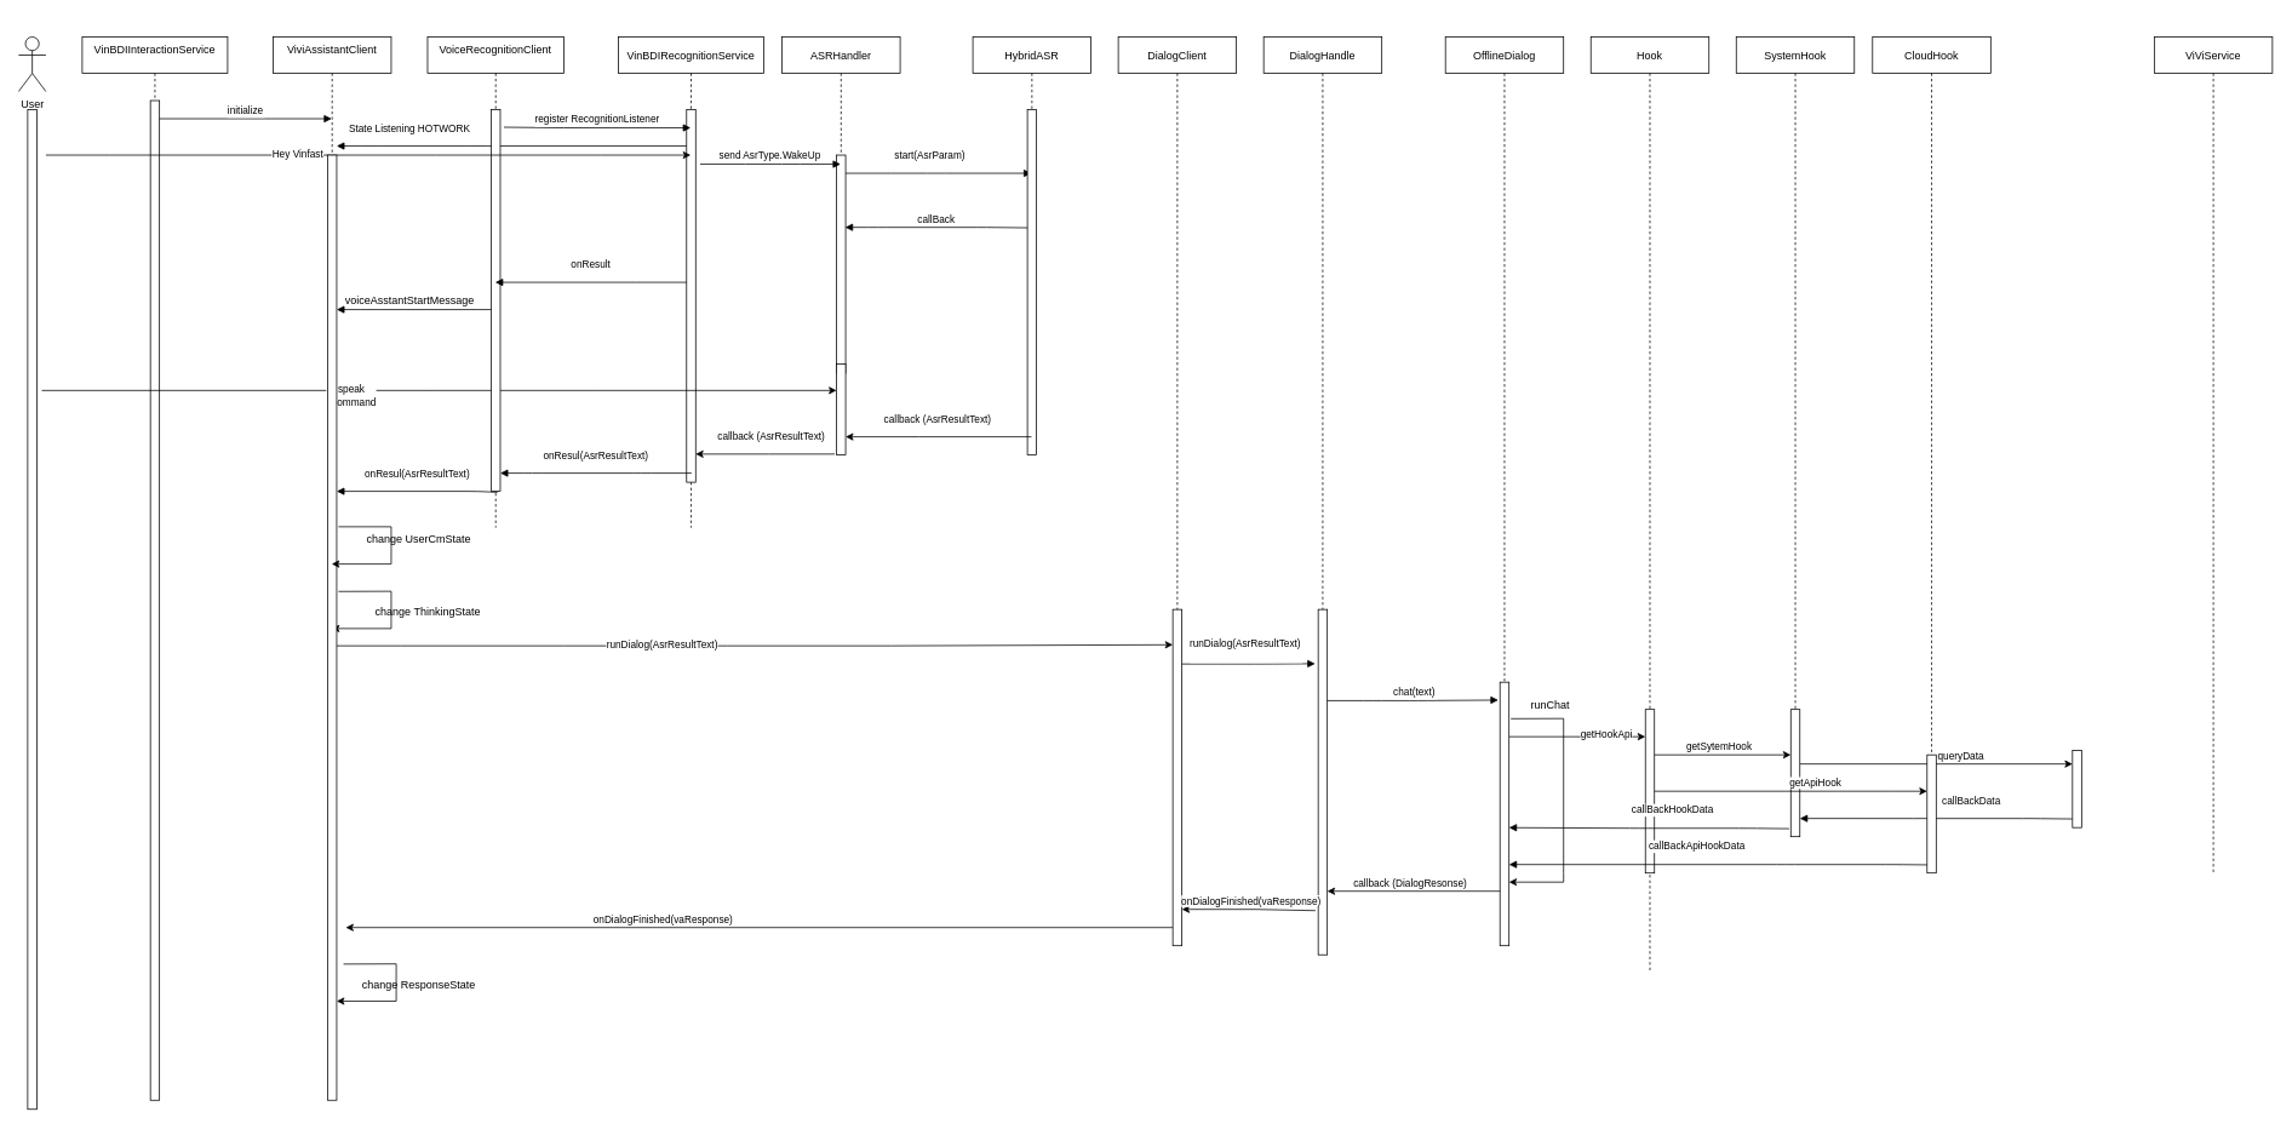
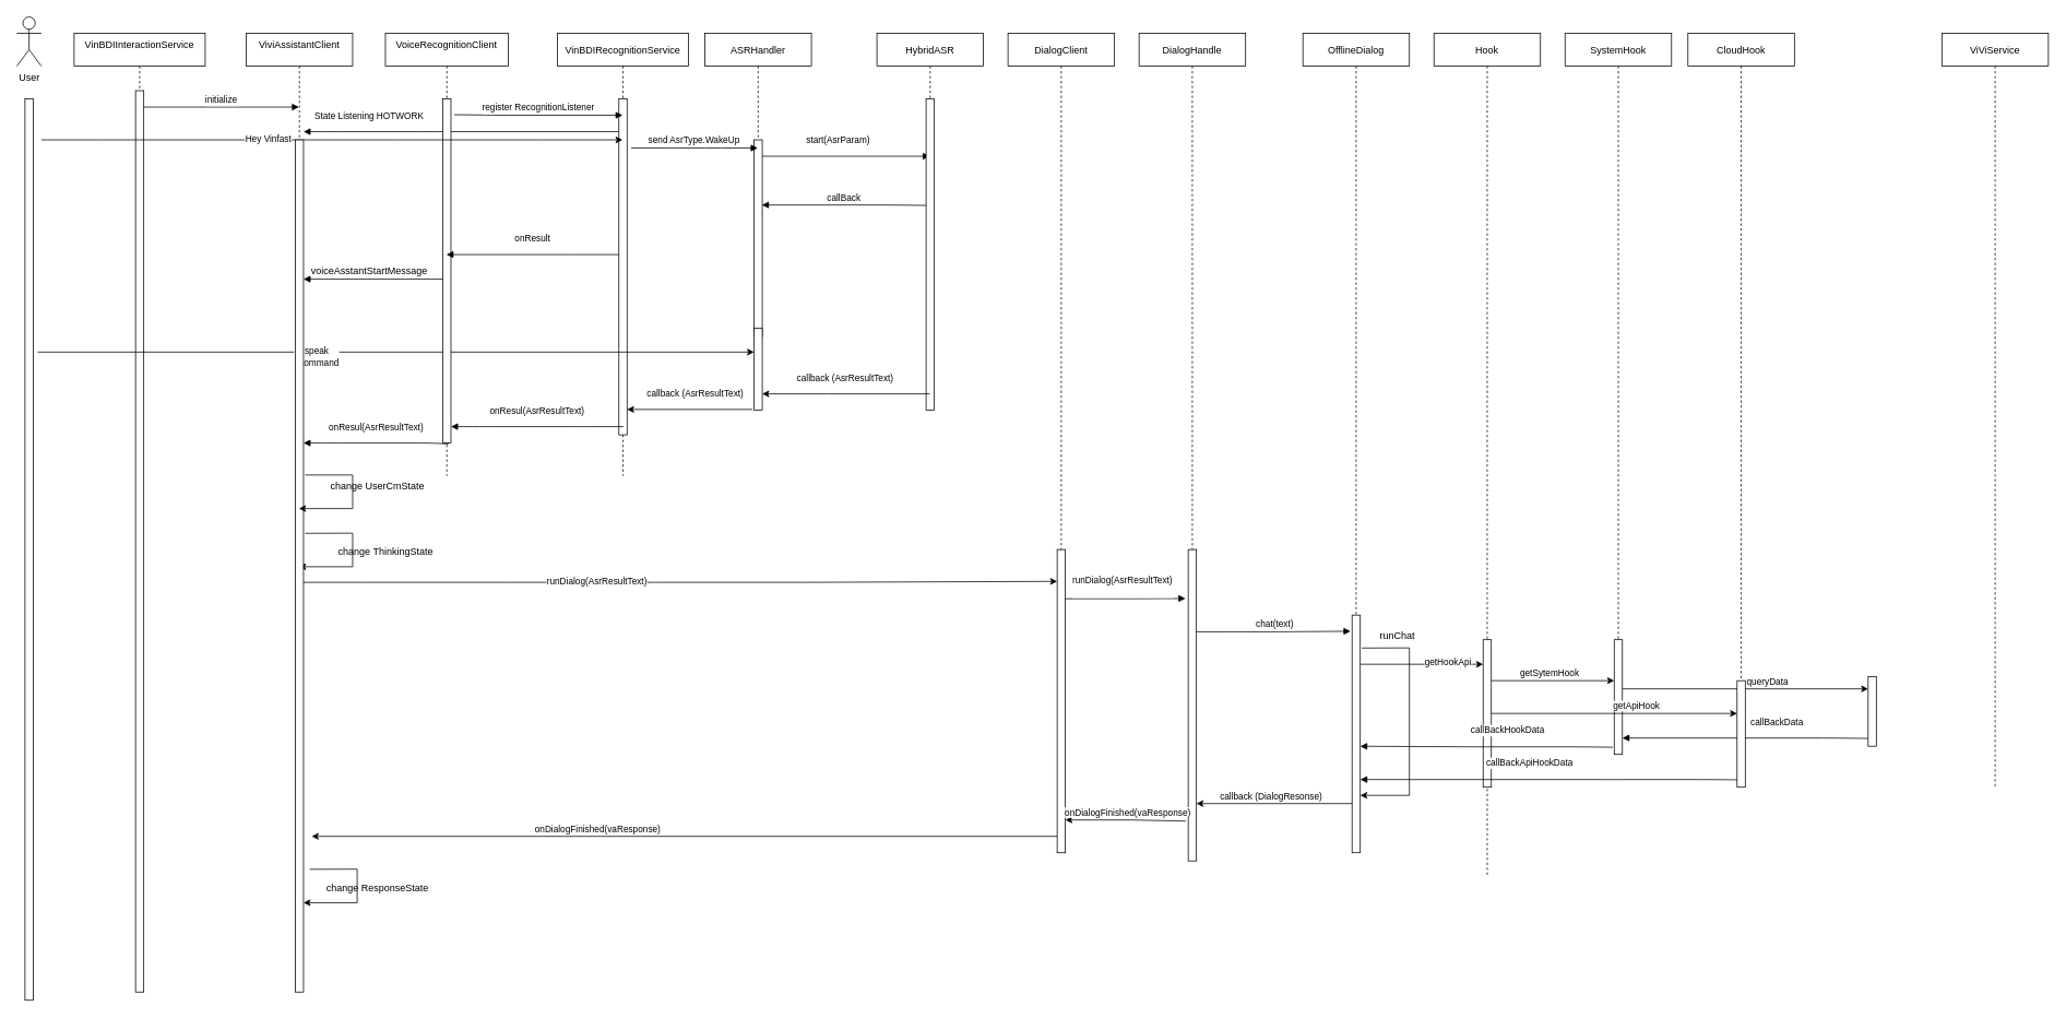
- <mxCell id="8" value="&lt;div&gt;User&lt;/div&gt;&lt;div&gt;&lt;br&gt;&lt;/div&gt;" style="shape=umlActor;verticalLabelPosition=bottom;verticalAlign=top;html=1;outlineConnect=0;" vertex="1" parent="1"><mxGeometry x="20" y="40" width="30" height="60" as="geometry" /></mxCell>
+ <mxCell id="8" value="&lt;div&gt;User&lt;/div&gt;&lt;div&gt;&lt;br&gt;&lt;/div&gt;" style="shape=umlActor;verticalLabelPosition=bottom;verticalAlign=top;html=1;outlineConnect=0;" vertex="1" parent="1"><mxGeometry x="20" y="20" width="30" height="60" as="geometry" /></mxCell>
